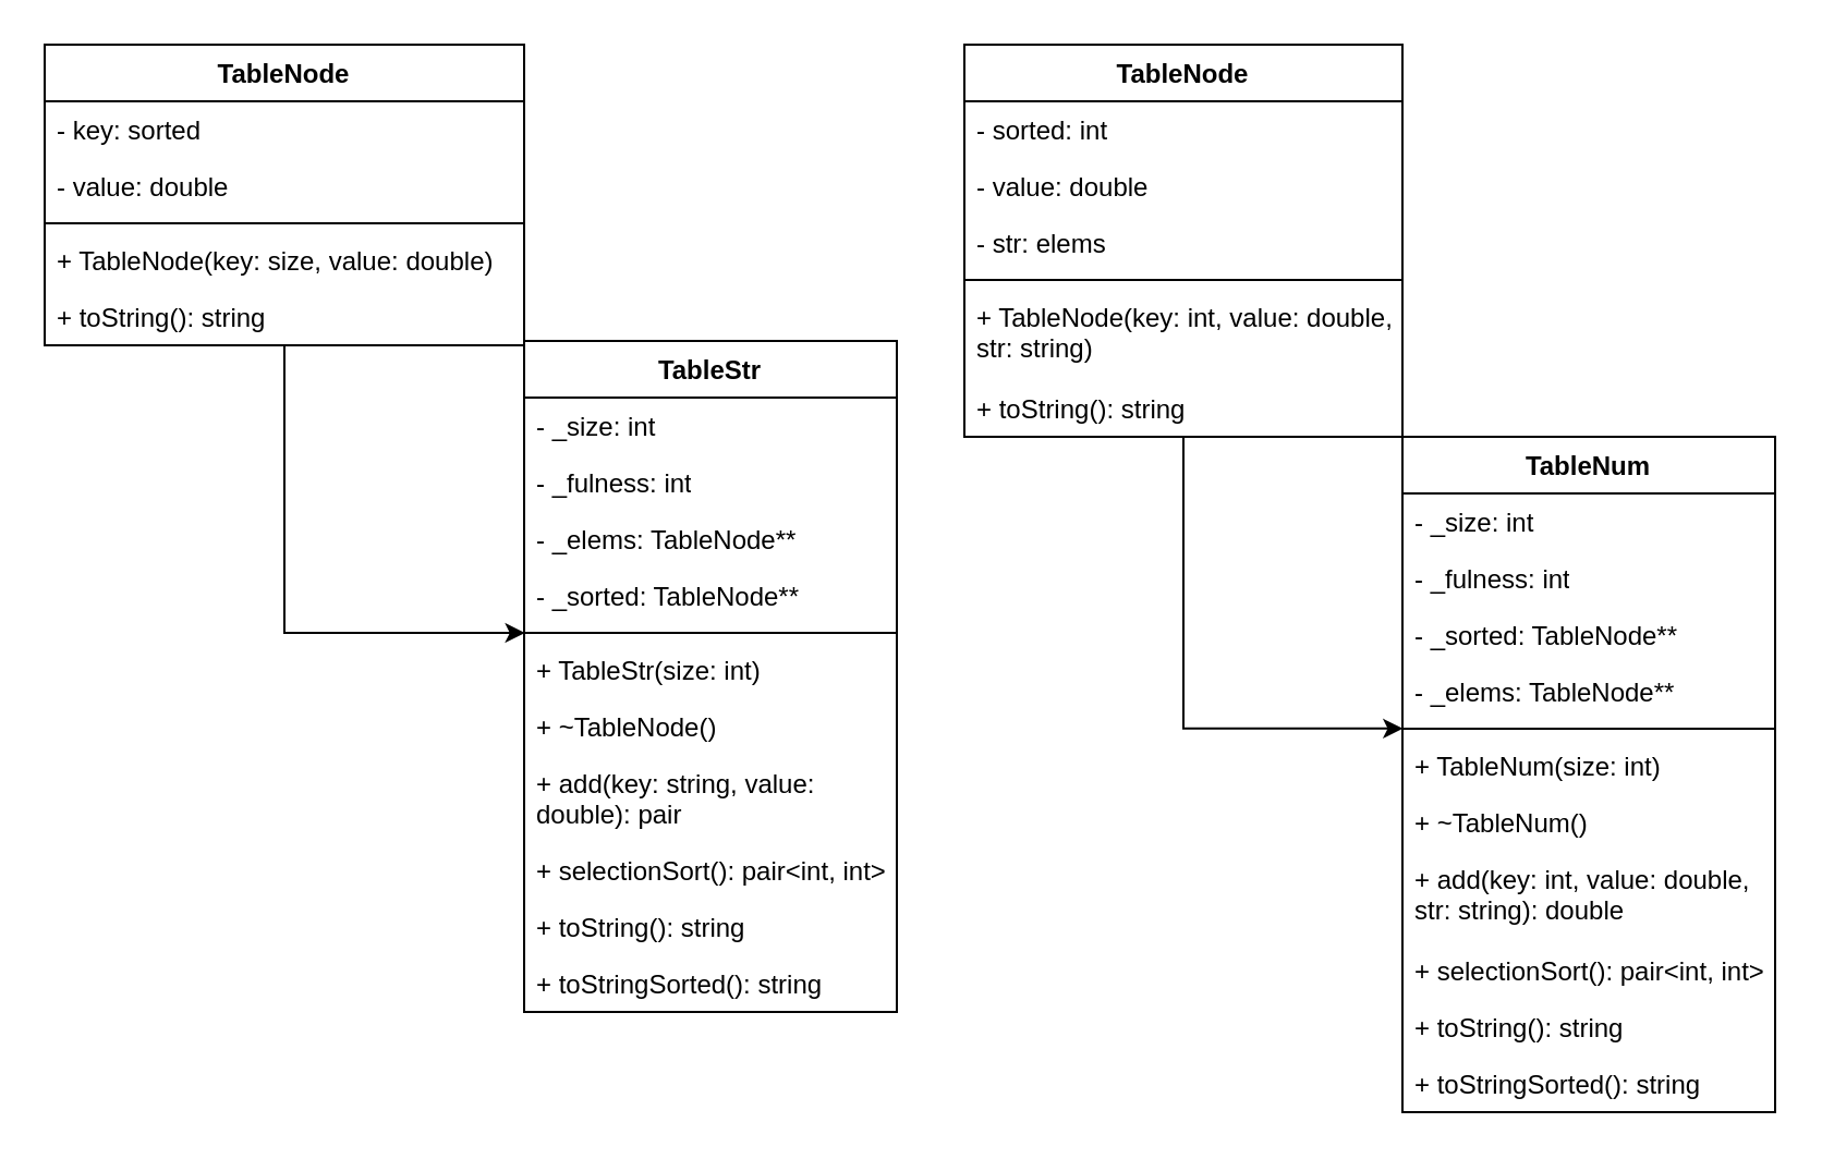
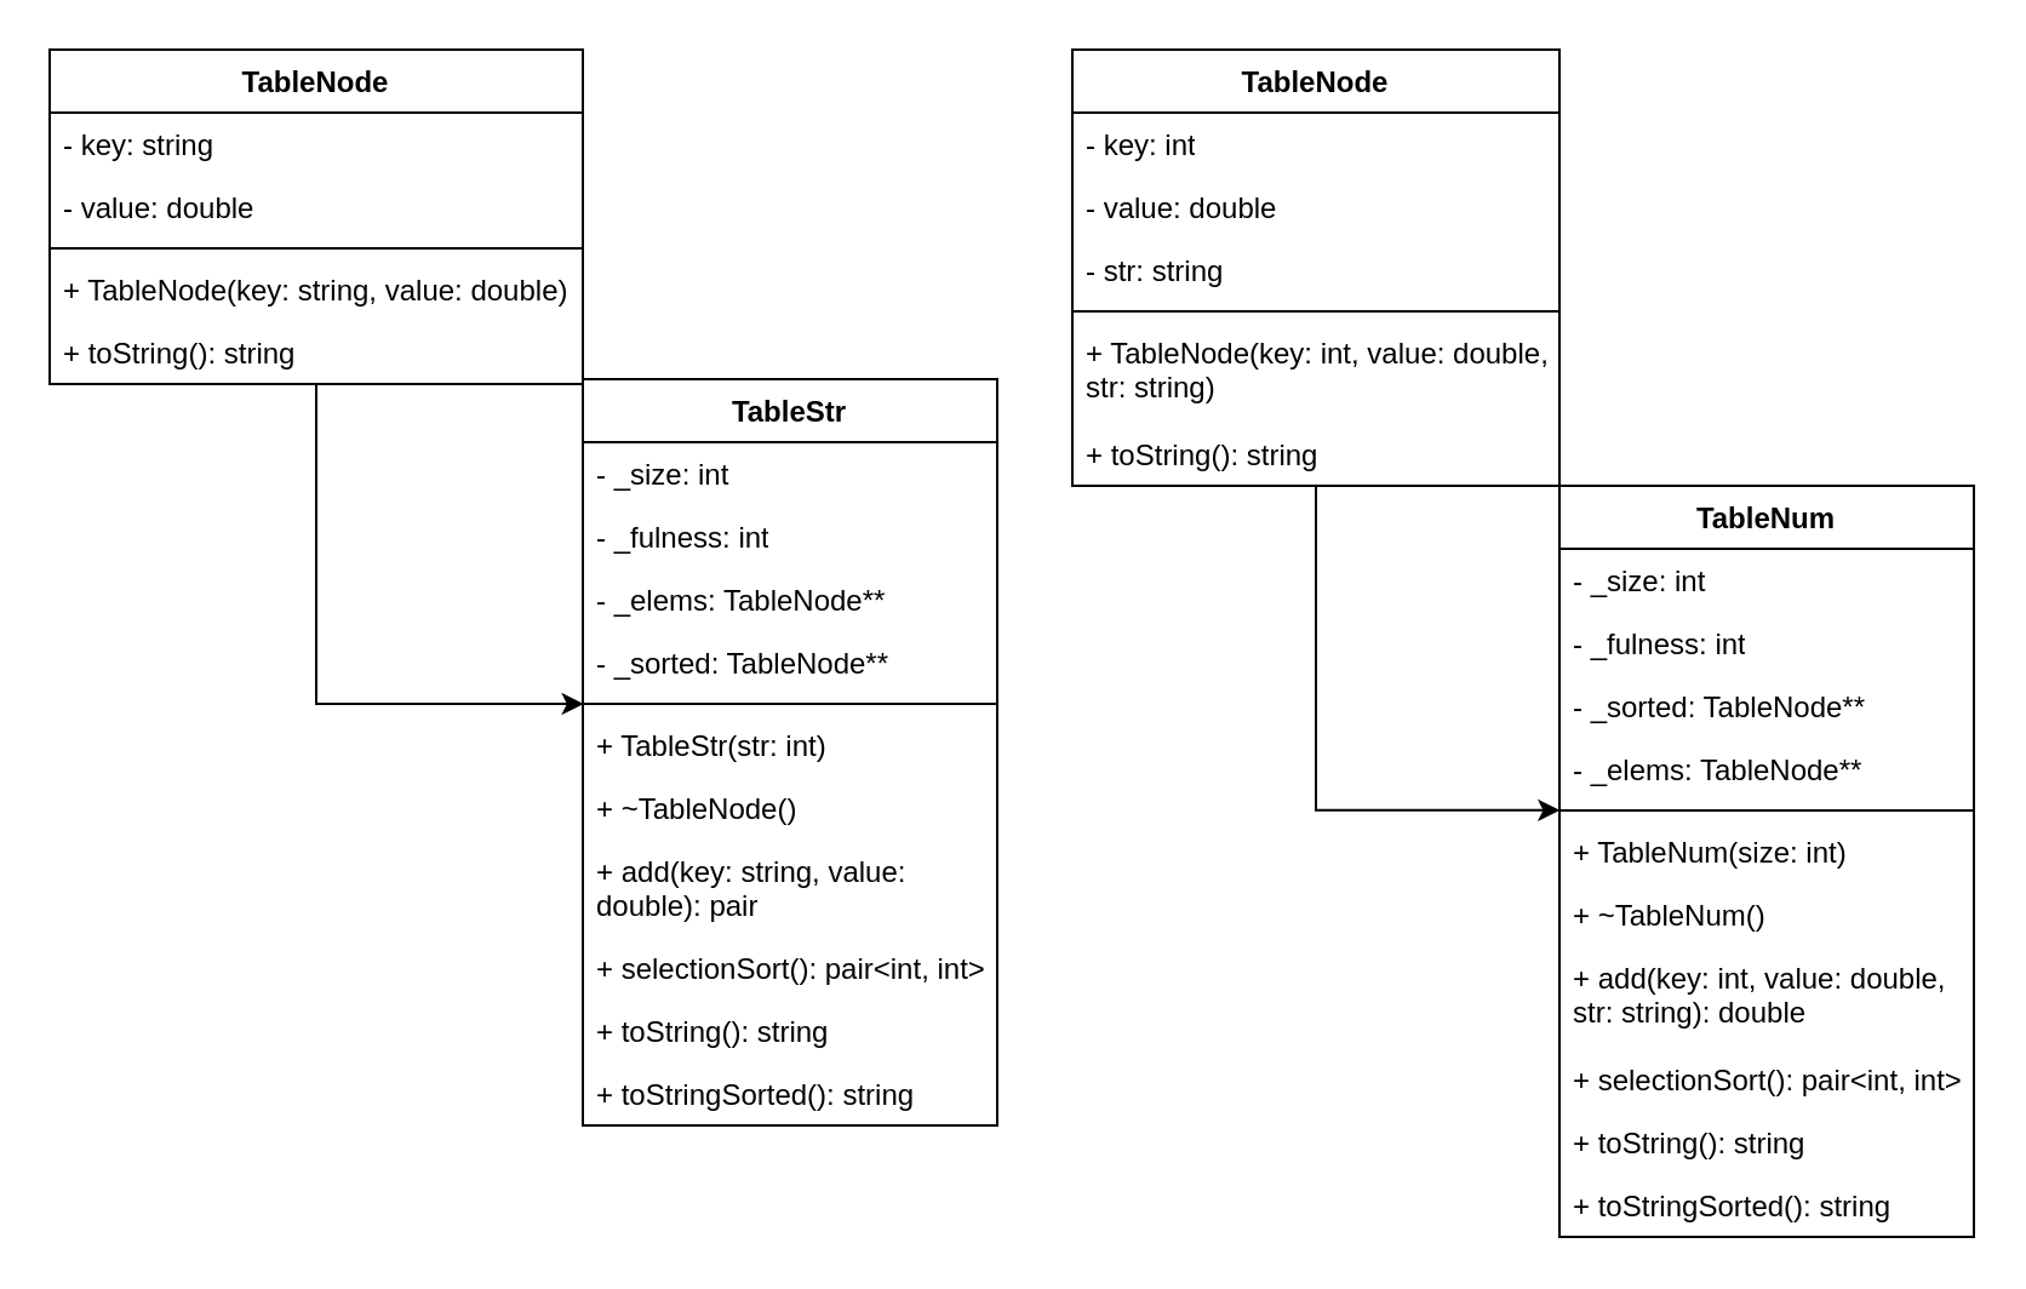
- <mxCell id="15" value="- key: sorted" style="text;strokeColor=none;fillColor=none;align=left;verticalAlign=top;spacingLeft=4;spacingRight=4;overflow=hidden;rotatable=0;points=[[0,0.5],[1,0.5]];portConstraint=eastwest;whiteSpace=wrap;html=1;" parent="14" vertex="1"><mxGeometry y="26" width="220" height="26" as="geometry" /></mxCell>
+ <mxCell id="15" value="- key: string" style="text;strokeColor=none;fillColor=none;align=left;verticalAlign=top;spacingLeft=4;spacingRight=4;overflow=hidden;rotatable=0;points=[[0,0.5],[1,0.5]];portConstraint=eastwest;whiteSpace=wrap;html=1;" parent="14" vertex="1"><mxGeometry y="26" width="220" height="26" as="geometry" /></mxCell>
- <mxCell id="21" value="- sorted: int" style="text;strokeColor=none;fillColor=none;align=left;verticalAlign=top;spacingLeft=4;spacingRight=4;overflow=hidden;rotatable=0;points=[[0,0.5],[1,0.5]];portConstraint=eastwest;whiteSpace=wrap;html=1;" parent="20" vertex="1"><mxGeometry y="26" width="201" height="26" as="geometry" /></mxCell>
+ <mxCell id="21" value="- key: int" style="text;strokeColor=none;fillColor=none;align=left;verticalAlign=top;spacingLeft=4;spacingRight=4;overflow=hidden;rotatable=0;points=[[0,0.5],[1,0.5]];portConstraint=eastwest;whiteSpace=wrap;html=1;" parent="20" vertex="1"><mxGeometry y="26" width="201" height="26" as="geometry" /></mxCell>
- <mxCell id="23" value="- str: elems" style="text;strokeColor=none;fillColor=none;align=left;verticalAlign=top;spacingLeft=4;spacingRight=4;overflow=hidden;rotatable=0;points=[[0,0.5],[1,0.5]];portConstraint=eastwest;whiteSpace=wrap;html=1;" parent="20" vertex="1"><mxGeometry y="78" width="201" height="26" as="geometry" /></mxCell>
+ <mxCell id="23" value="- str: string" style="text;strokeColor=none;fillColor=none;align=left;verticalAlign=top;spacingLeft=4;spacingRight=4;overflow=hidden;rotatable=0;points=[[0,0.5],[1,0.5]];portConstraint=eastwest;whiteSpace=wrap;html=1;" parent="20" vertex="1"><mxGeometry y="78" width="201" height="26" as="geometry" /></mxCell>
- <mxCell id="18" value="+ TableNode(key: size, value: double)" style="text;strokeColor=none;fillColor=none;align=left;verticalAlign=top;spacingLeft=4;spacingRight=4;overflow=hidden;rotatable=0;points=[[0,0.5],[1,0.5]];portConstraint=eastwest;whiteSpace=wrap;html=1;" parent="14" vertex="1"><mxGeometry y="86" width="220" height="26" as="geometry" /></mxCell>
+ <mxCell id="18" value="+ TableNode(key: string, value: double)" style="text;strokeColor=none;fillColor=none;align=left;verticalAlign=top;spacingLeft=4;spacingRight=4;overflow=hidden;rotatable=0;points=[[0,0.5],[1,0.5]];portConstraint=eastwest;whiteSpace=wrap;html=1;" parent="14" vertex="1"><mxGeometry y="86" width="220" height="26" as="geometry" /></mxCell>
- <mxCell id="8" value="&lt;div style=&quot;text-align: center;&quot;&gt;&lt;span style=&quot;background-color: initial;&quot;&gt;+ TableStr&lt;/span&gt;&lt;span style=&quot;background-color: initial;&quot;&gt;(size: int)&lt;/span&gt;&lt;/div&gt;" style="text;strokeColor=none;fillColor=none;align=left;verticalAlign=top;spacingLeft=4;spacingRight=4;overflow=hidden;rotatable=0;points=[[0,0.5],[1,0.5]];portConstraint=eastwest;whiteSpace=wrap;html=1;" parent="2" vertex="1"><mxGeometry y="138" width="171" height="26" as="geometry" /></mxCell>
+ <mxCell id="8" value="&lt;div style=&quot;text-align: center;&quot;&gt;&lt;span style=&quot;background-color: initial;&quot;&gt;+ TableStr&lt;/span&gt;&lt;span style=&quot;background-color: initial;&quot;&gt;(str: int)&lt;/span&gt;&lt;/div&gt;" style="text;strokeColor=none;fillColor=none;align=left;verticalAlign=top;spacingLeft=4;spacingRight=4;overflow=hidden;rotatable=0;points=[[0,0.5],[1,0.5]];portConstraint=eastwest;whiteSpace=wrap;html=1;" parent="2" vertex="1"><mxGeometry y="138" width="171" height="26" as="geometry" /></mxCell>
